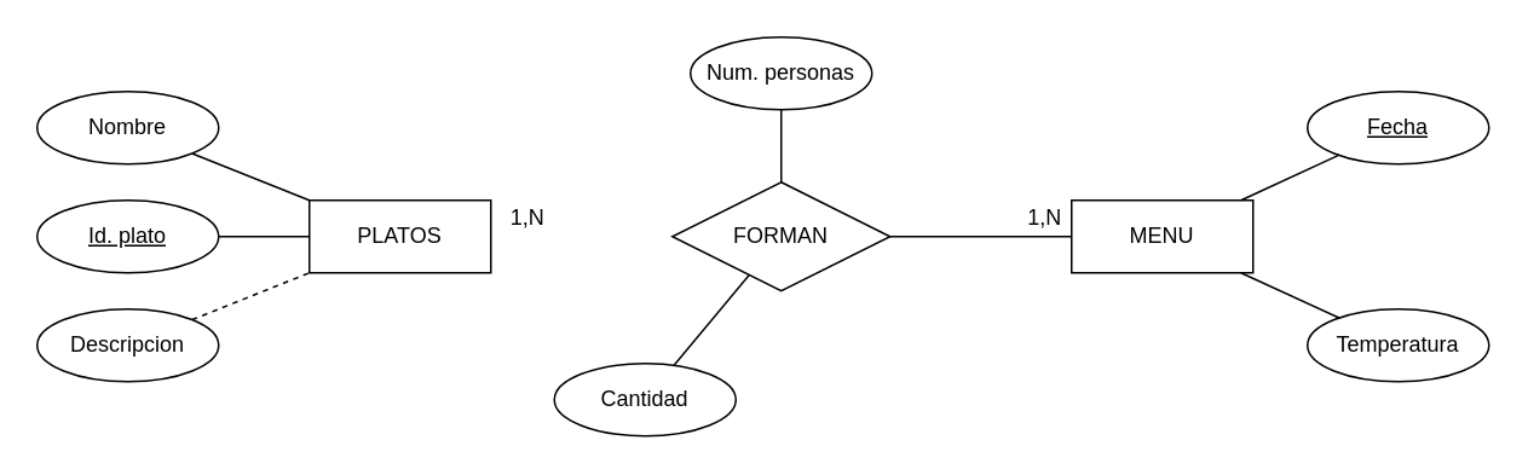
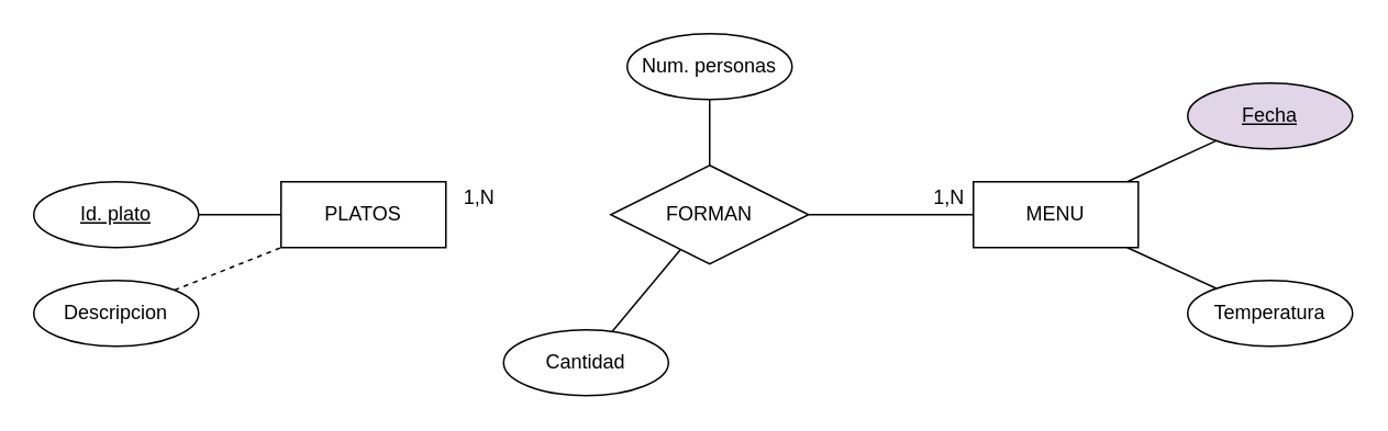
- <mxCell id="3" value="Nombre" style="ellipse;whiteSpace=wrap;html=1;align=center;" vertex="1" parent="1"><mxGeometry x="20" y="50" width="100" height="40" as="geometry" /></mxCell>
- <mxCell id="9" value="&lt;u&gt;Fecha&lt;/u&gt;" style="ellipse;whiteSpace=wrap;html=1;align=center;" vertex="1" parent="1"><mxGeometry x="720" y="50" width="100" height="40" as="geometry" /></mxCell>
+ <mxCell id="9" value="&lt;u&gt;Fecha&lt;/u&gt;" style="ellipse;whiteSpace=wrap;html=1;align=center;fillColor=#e1d5e7;" vertex="1" parent="1"><mxGeometry x="720" y="50" width="100" height="40" as="geometry" /></mxCell>
- <mxCell id="13" value="" style="endArrow=none;html=1;rounded=0;" edge="1" parent="1" source="3" target="2"><mxGeometry relative="1" as="geometry"><mxPoint x="390" y="80" as="sourcePoint" /><mxPoint x="550" y="80" as="targetPoint" /></mxGeometry></mxCell>
